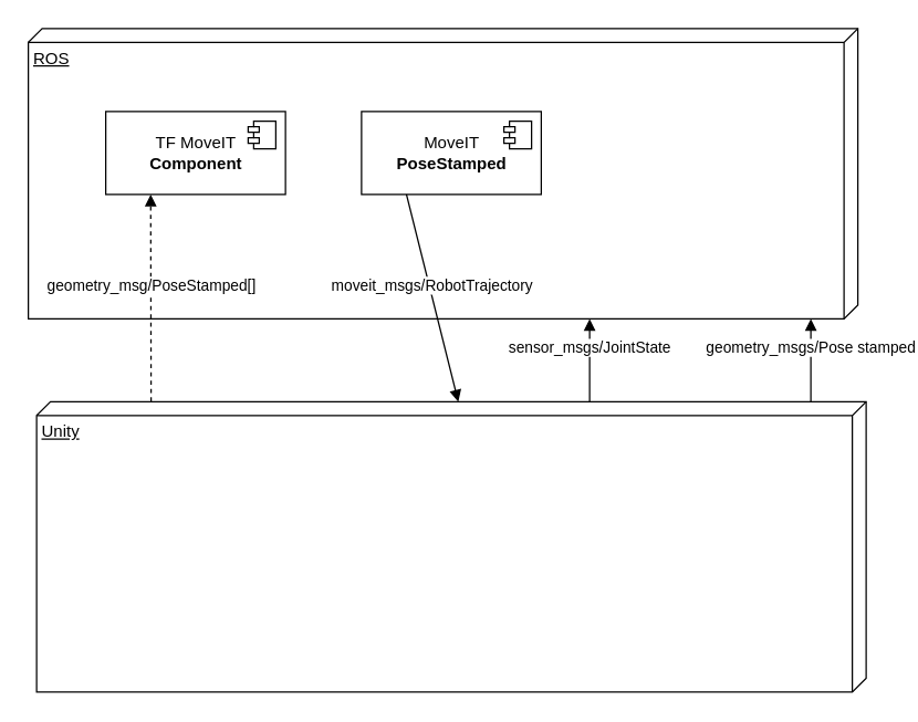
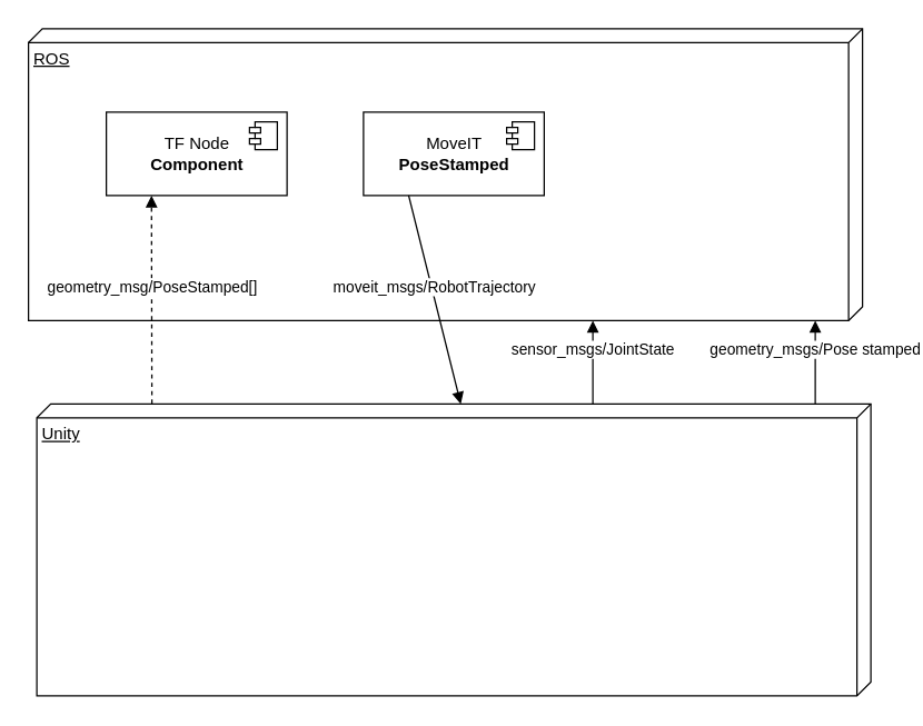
- <mxCell id="4" value="TF MoveIT&lt;br&gt;&lt;b&gt;Component&lt;/b&gt;" style="html=1;dropTarget=0;" vertex="1" parent="1"><mxGeometry x="76" y="80" width="130" height="60" as="geometry" /></mxCell>
+ <mxCell id="4" value="TF Node&lt;br&gt;&lt;b&gt;Component&lt;/b&gt;" style="html=1;dropTarget=0;" vertex="1" parent="1"><mxGeometry x="76" y="80" width="130" height="60" as="geometry" /></mxCell>
